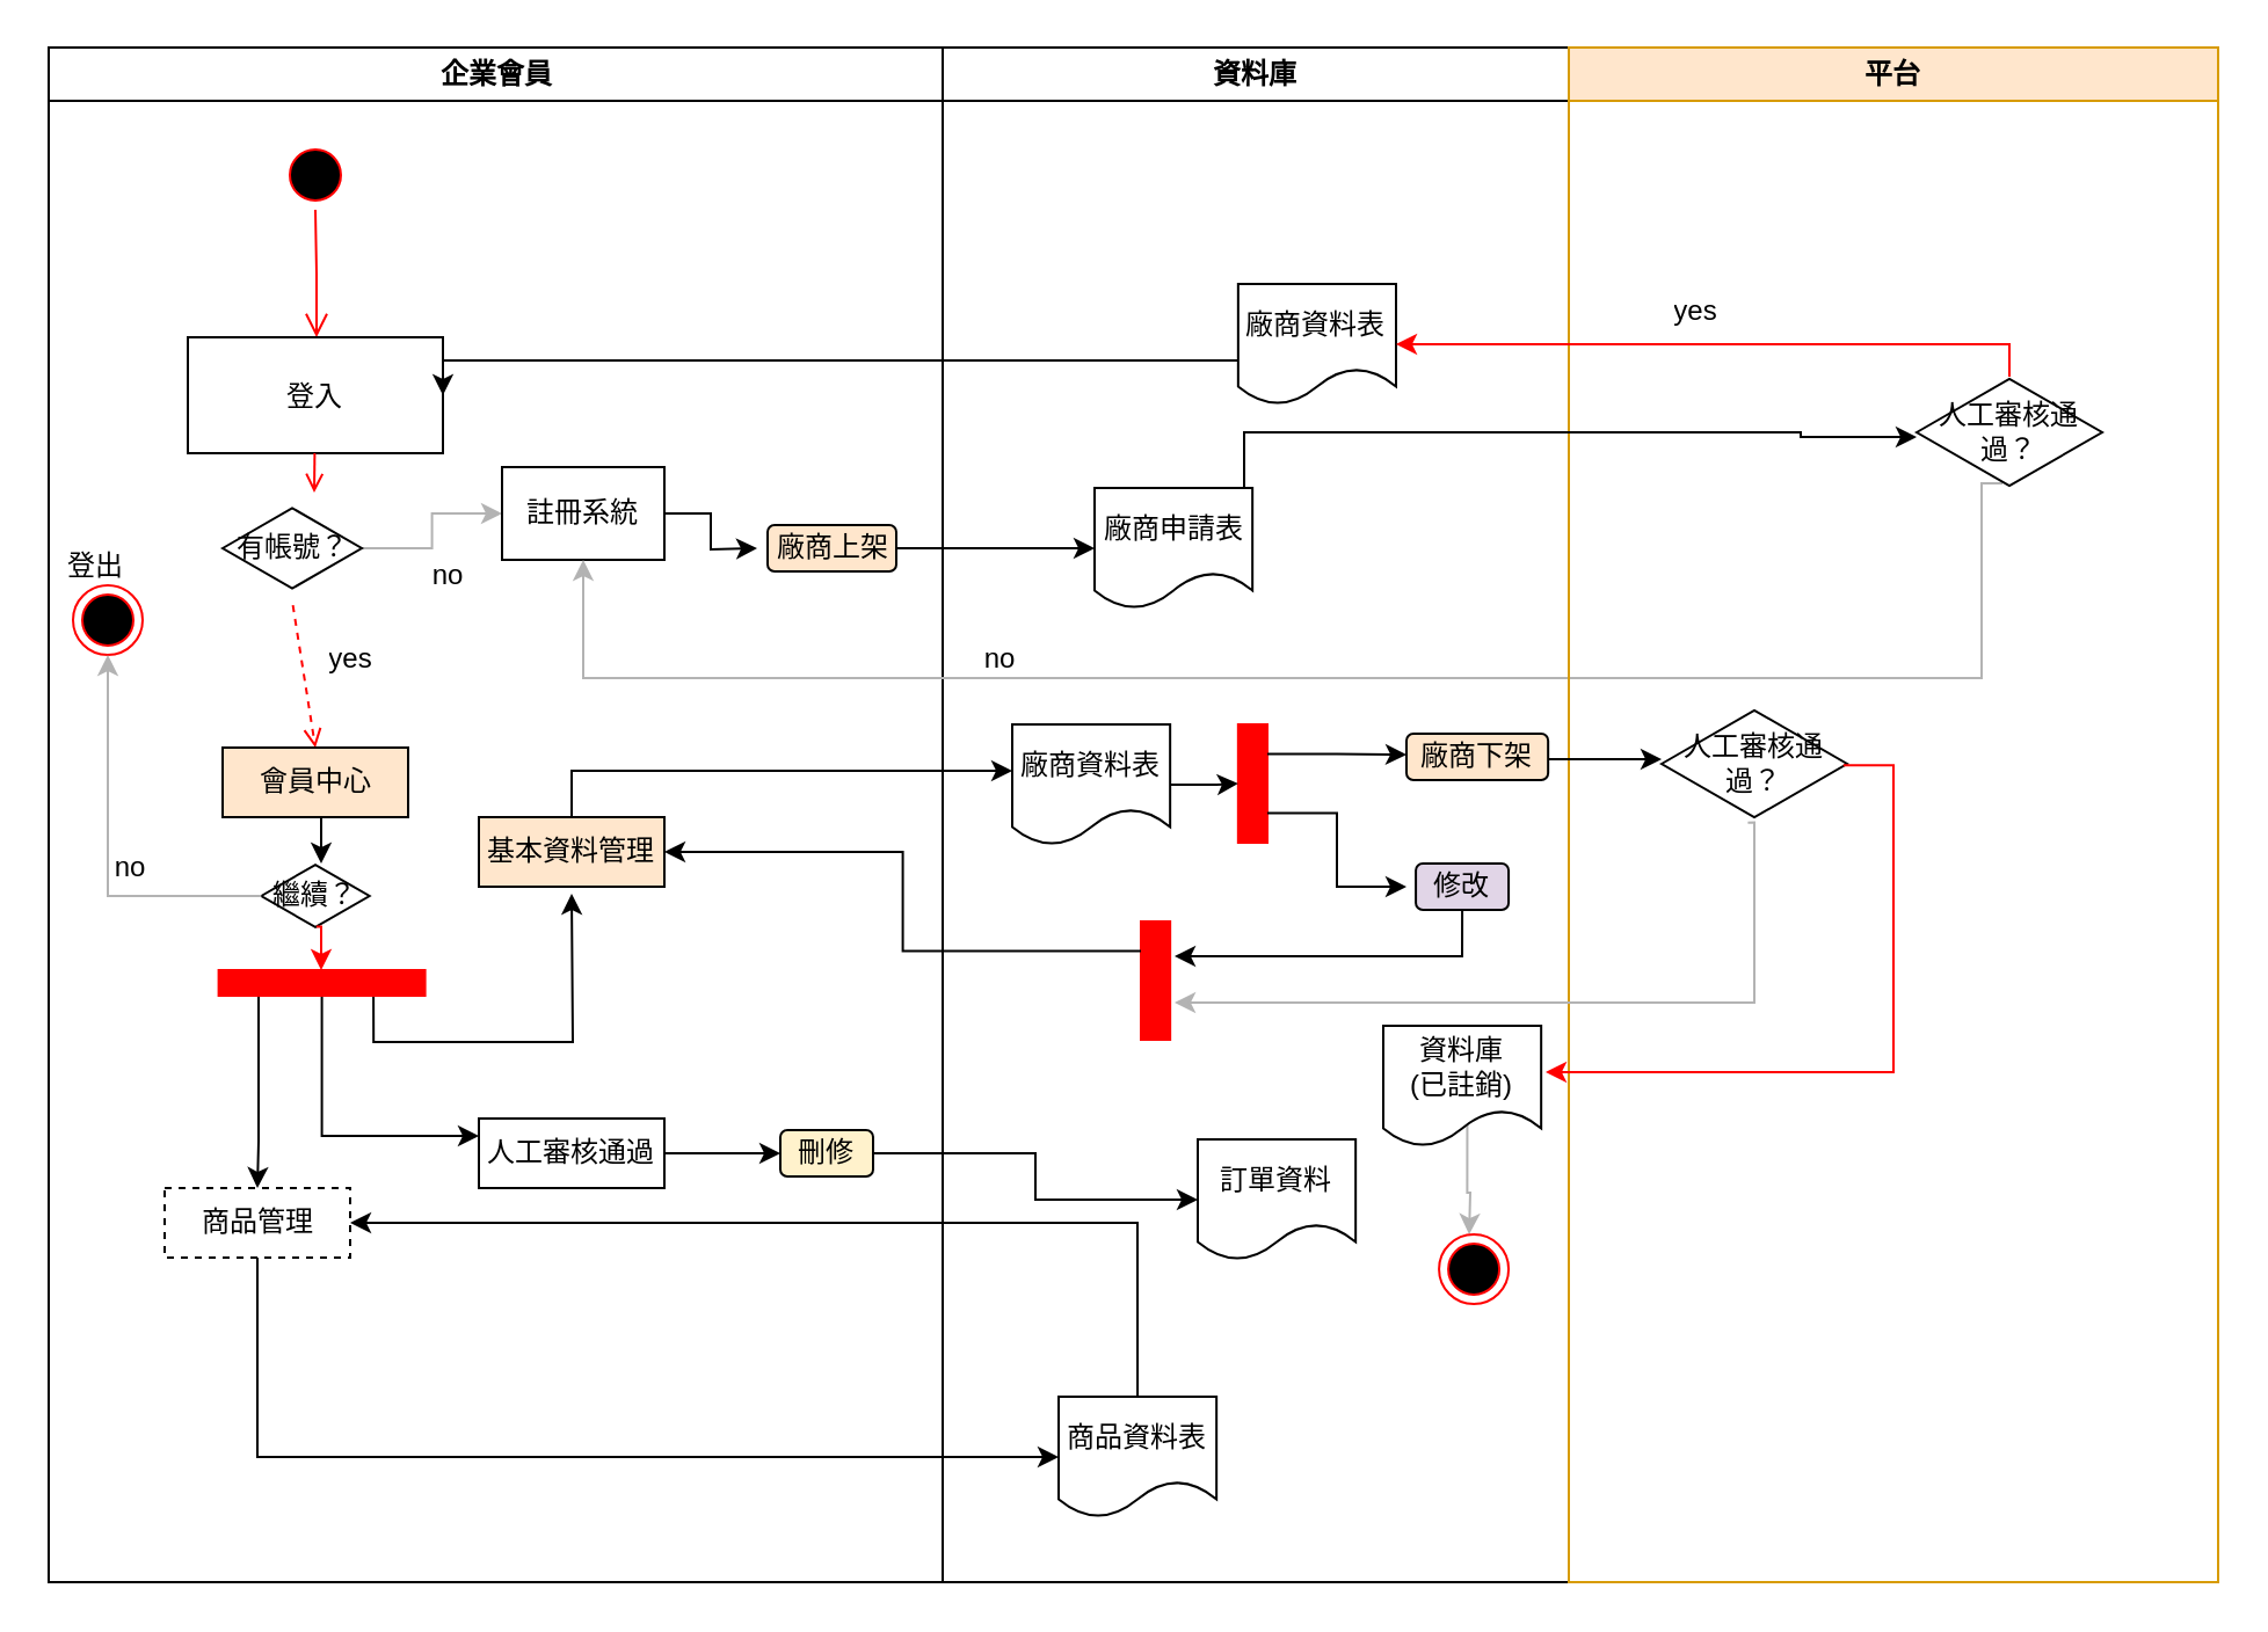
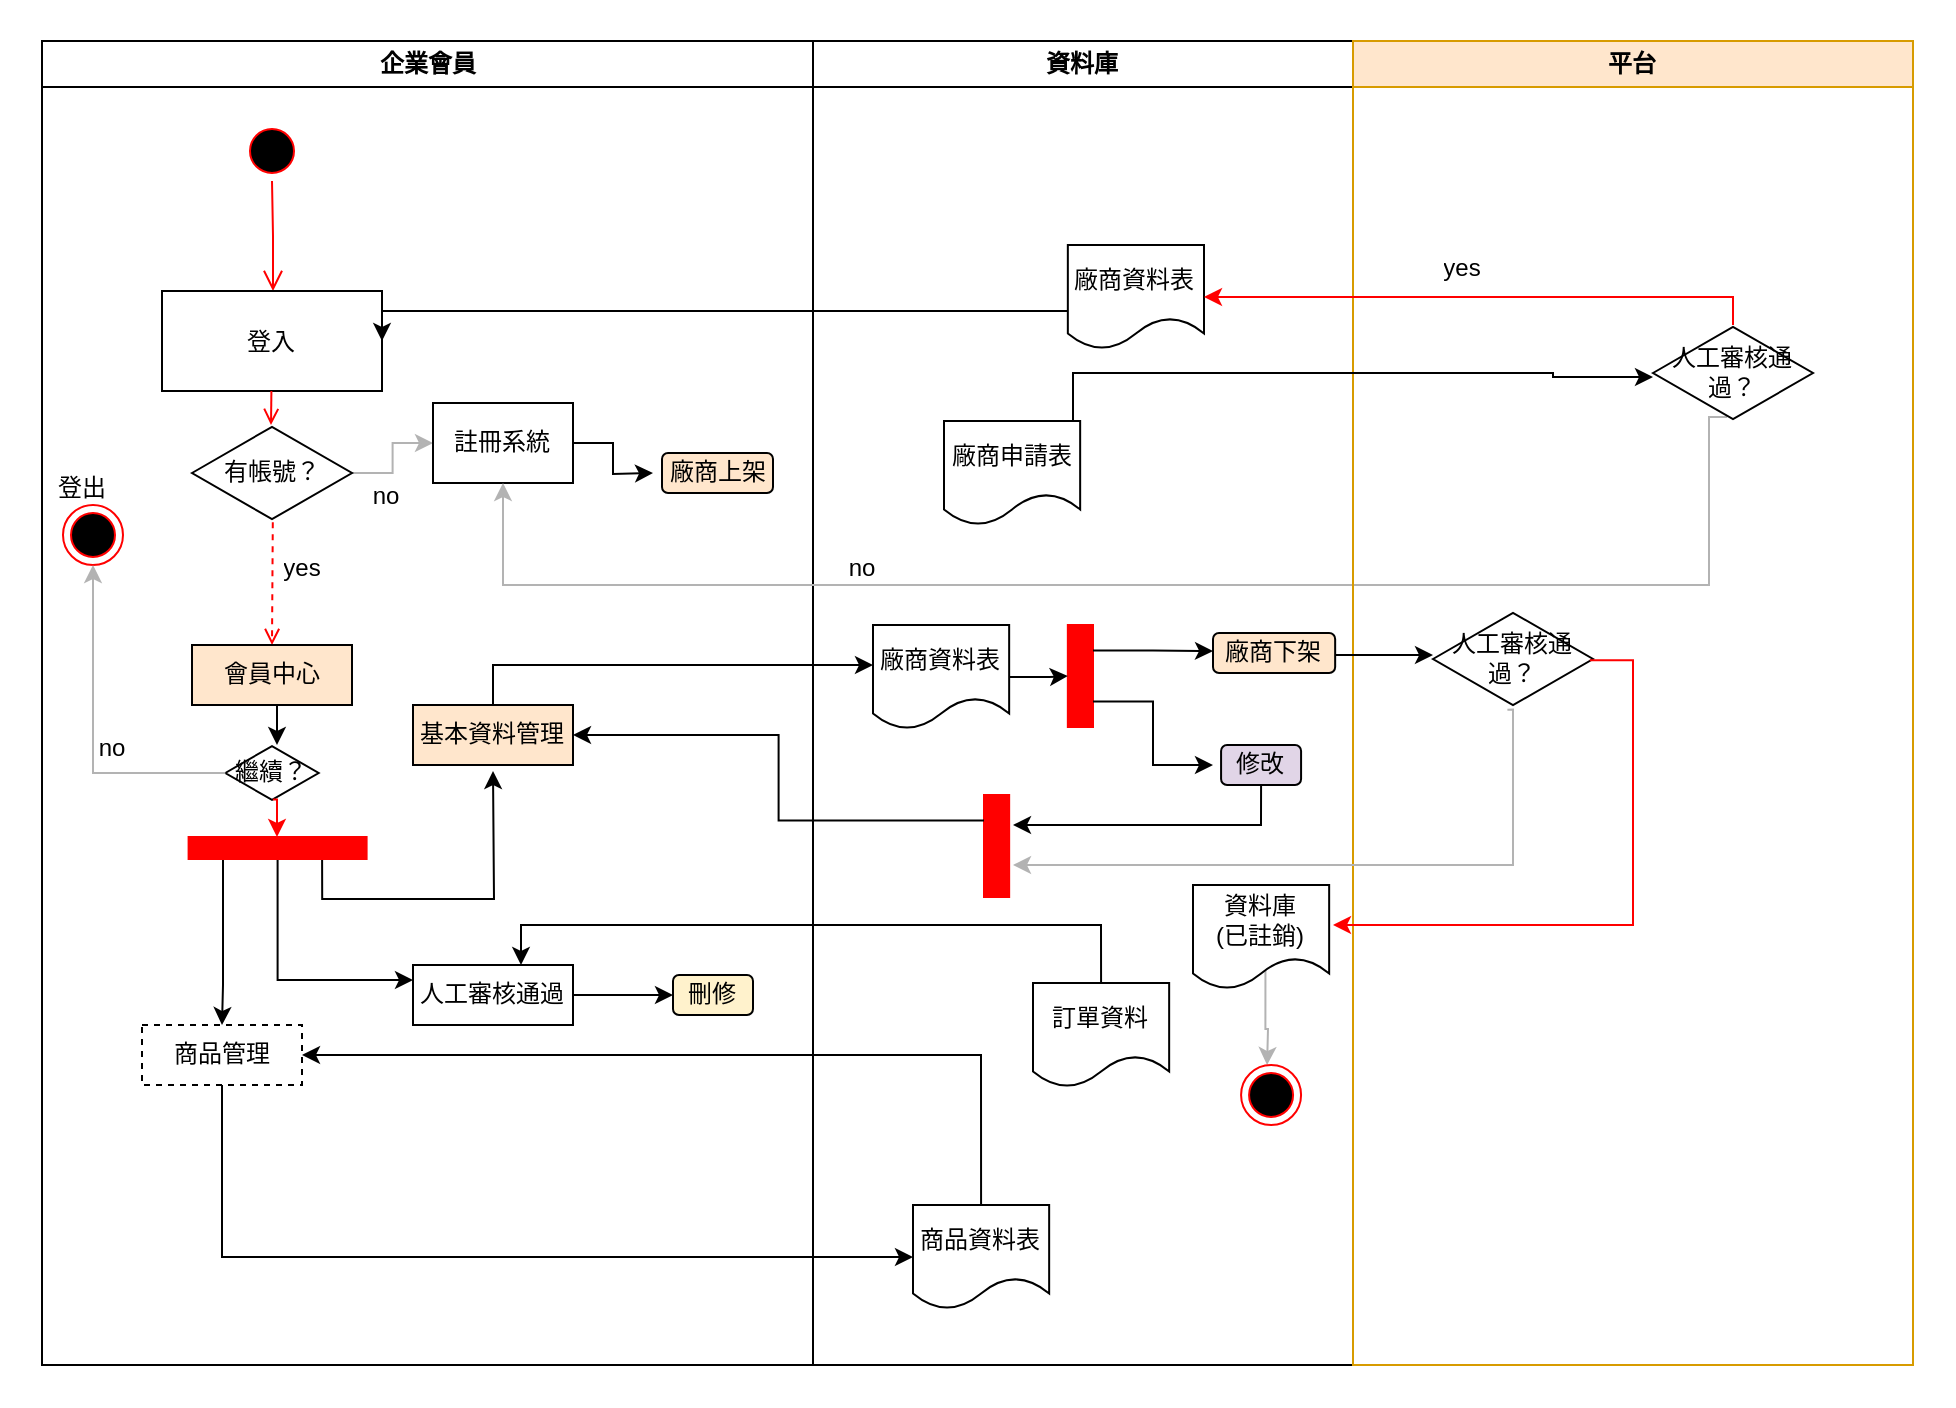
- <mxCell id="9" value="有帳號？" style="html=1;whiteSpace=wrap;aspect=fixed;shape=isoRectangle;" parent="2" vertex="1"><mxGeometry x="75" y="192" width="60" height="48" as="geometry" /></mxCell>
+ <mxCell id="9" value="有帳號？" style="html=1;whiteSpace=wrap;aspect=fixed;shape=isoRectangle;" parent="2" vertex="1"><mxGeometry x="75" y="192" width="80" height="48" as="geometry" /></mxCell>
- <mxCell id="64" value="" style="edgeStyle=orthogonalEdgeStyle;rounded=0;orthogonalLoop=1;jettySize=auto;html=1;strokeColor=#000000;entryX=0;entryY=0.5;entryDx=0;entryDy=0;" edge="1" parent="1" source="23" target="25"><mxGeometry relative="1" as="geometry" /></mxCell>
+ <mxCell id="65" style="edgeStyle=orthogonalEdgeStyle;rounded=0;orthogonalLoop=1;jettySize=auto;html=1;exitX=0.5;exitY=0;exitDx=0;exitDy=0;strokeColor=#000000;entryX=0.675;entryY=0;entryDx=0;entryDy=0;entryPerimeter=0;" edge="1" parent="1" source="36" target="17"><mxGeometry relative="1" as="geometry"><mxPoint x="266" y="442" as="targetPoint" /></mxGeometry></mxCell>
- <mxCell id="63" value="" style="edgeStyle=orthogonalEdgeStyle;rounded=0;orthogonalLoop=1;jettySize=auto;html=1;strokeColor=#000000;" edge="1" parent="1" source="22" target="36"><mxGeometry relative="1" as="geometry" /></mxCell>
